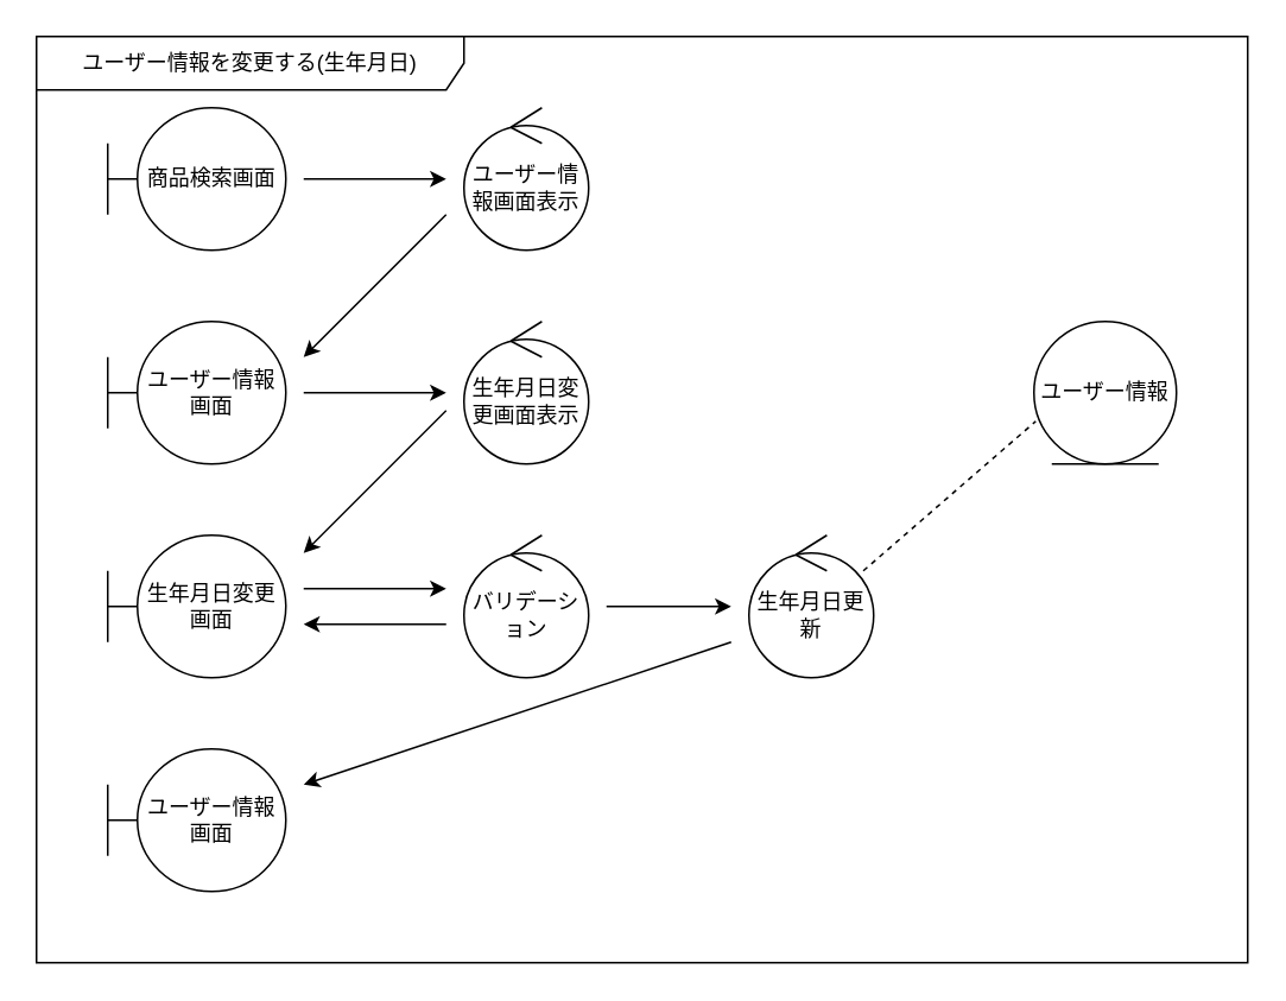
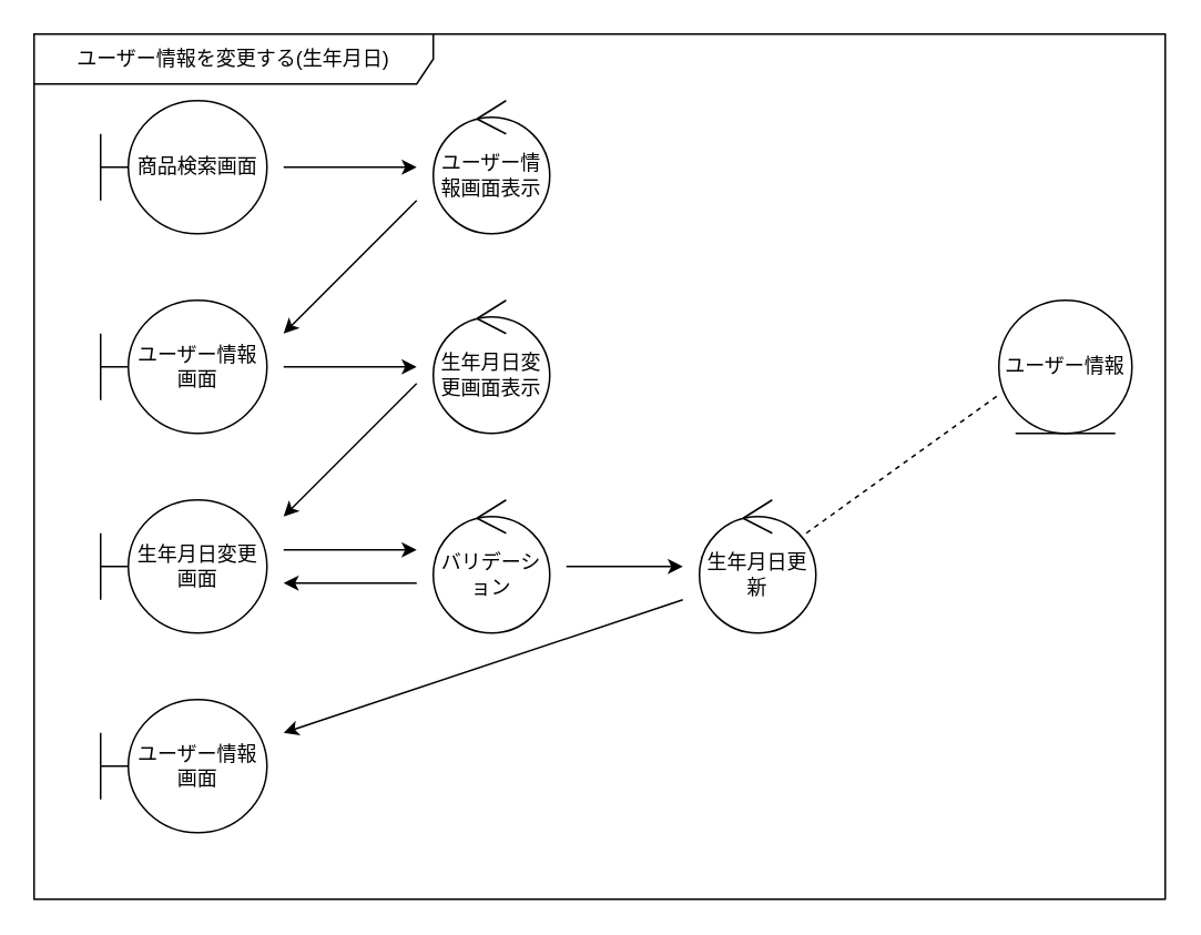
- <mxCell id="6" value="ユーザー情報" style="ellipse;shape=umlEntity;whiteSpace=wrap;html=1;" vertex="1" parent="1"><mxGeometry x="580" y="180" width="80" height="80" as="geometry" /></mxCell>
+ <mxCell id="6" value="ユーザー情報" style="ellipse;shape=umlEntity;whiteSpace=wrap;html=1;" vertex="1" parent="1"><mxGeometry x="600" y="180" width="80" height="80" as="geometry" /></mxCell>
